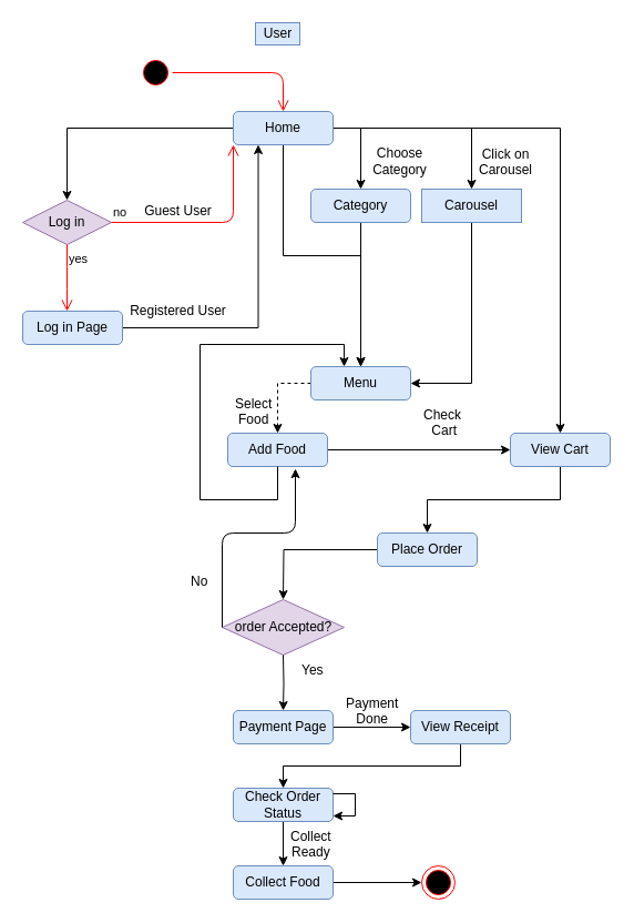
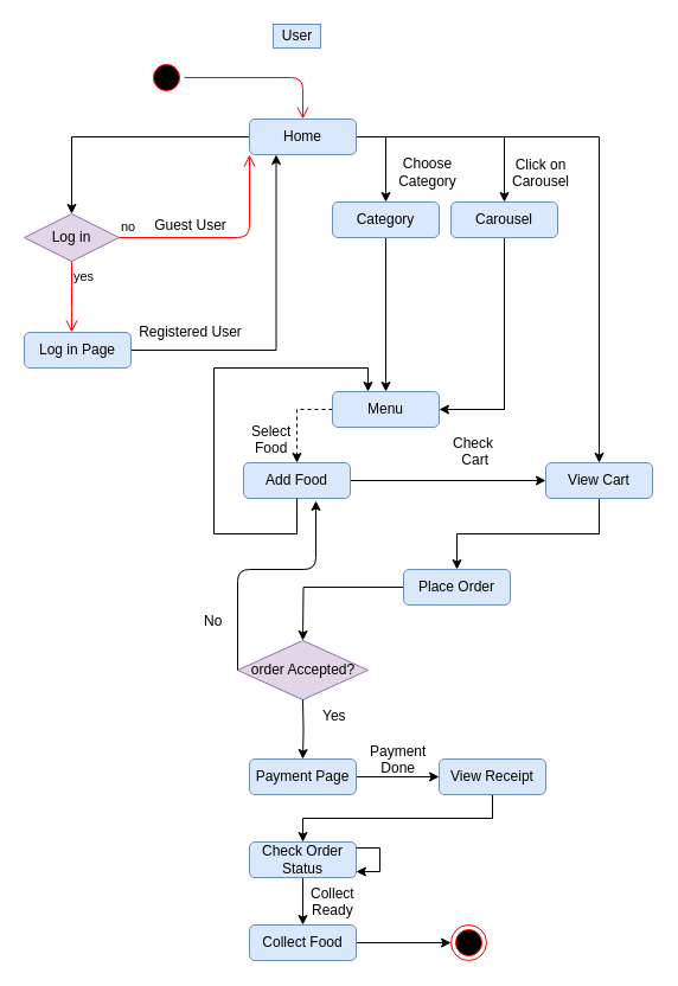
- <mxCell id="19" value="Carousel" style="whiteSpace=wrap;html=1;fillColor=#dae8fc;strokeColor=#6c8ebf;rounded=0;" parent="1" vertex="1"><mxGeometry x="380" y="170" width="90" height="30" as="geometry" /></mxCell>
+ <mxCell id="19" value="Carousel" style="rounded=1;whiteSpace=wrap;html=1;fillColor=#dae8fc;strokeColor=#6c8ebf;" parent="1" vertex="1"><mxGeometry x="380" y="170" width="90" height="30" as="geometry" /></mxCell>
- <mxCell id="7" style="edgeStyle=orthogonalEdgeStyle;rounded=0;orthogonalLoop=1;jettySize=auto;html=1;" parent="1" source="10" target="21" edge="1"><mxGeometry relative="1" as="geometry" /></mxCell>
